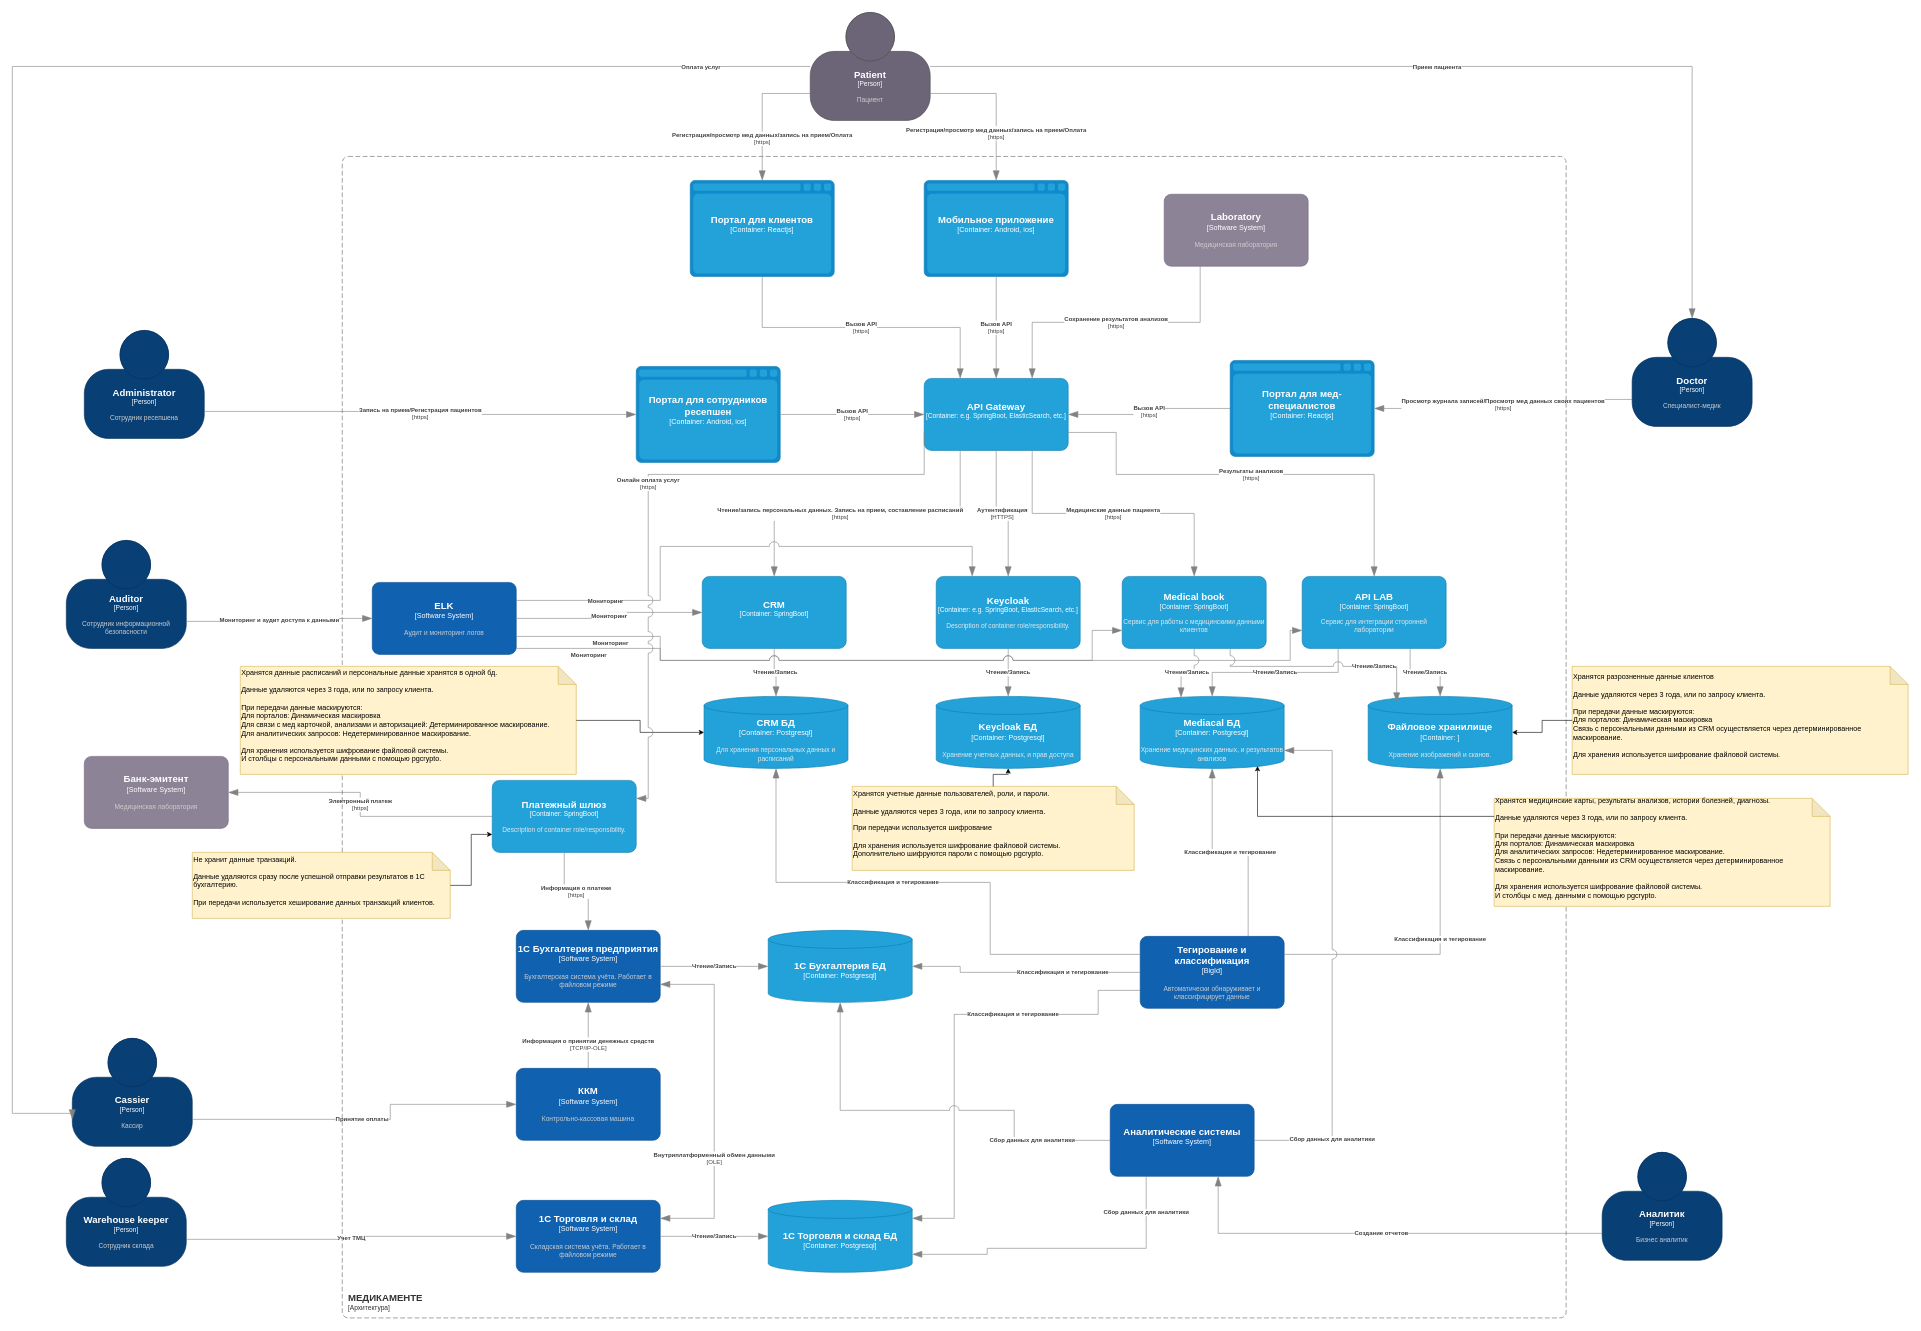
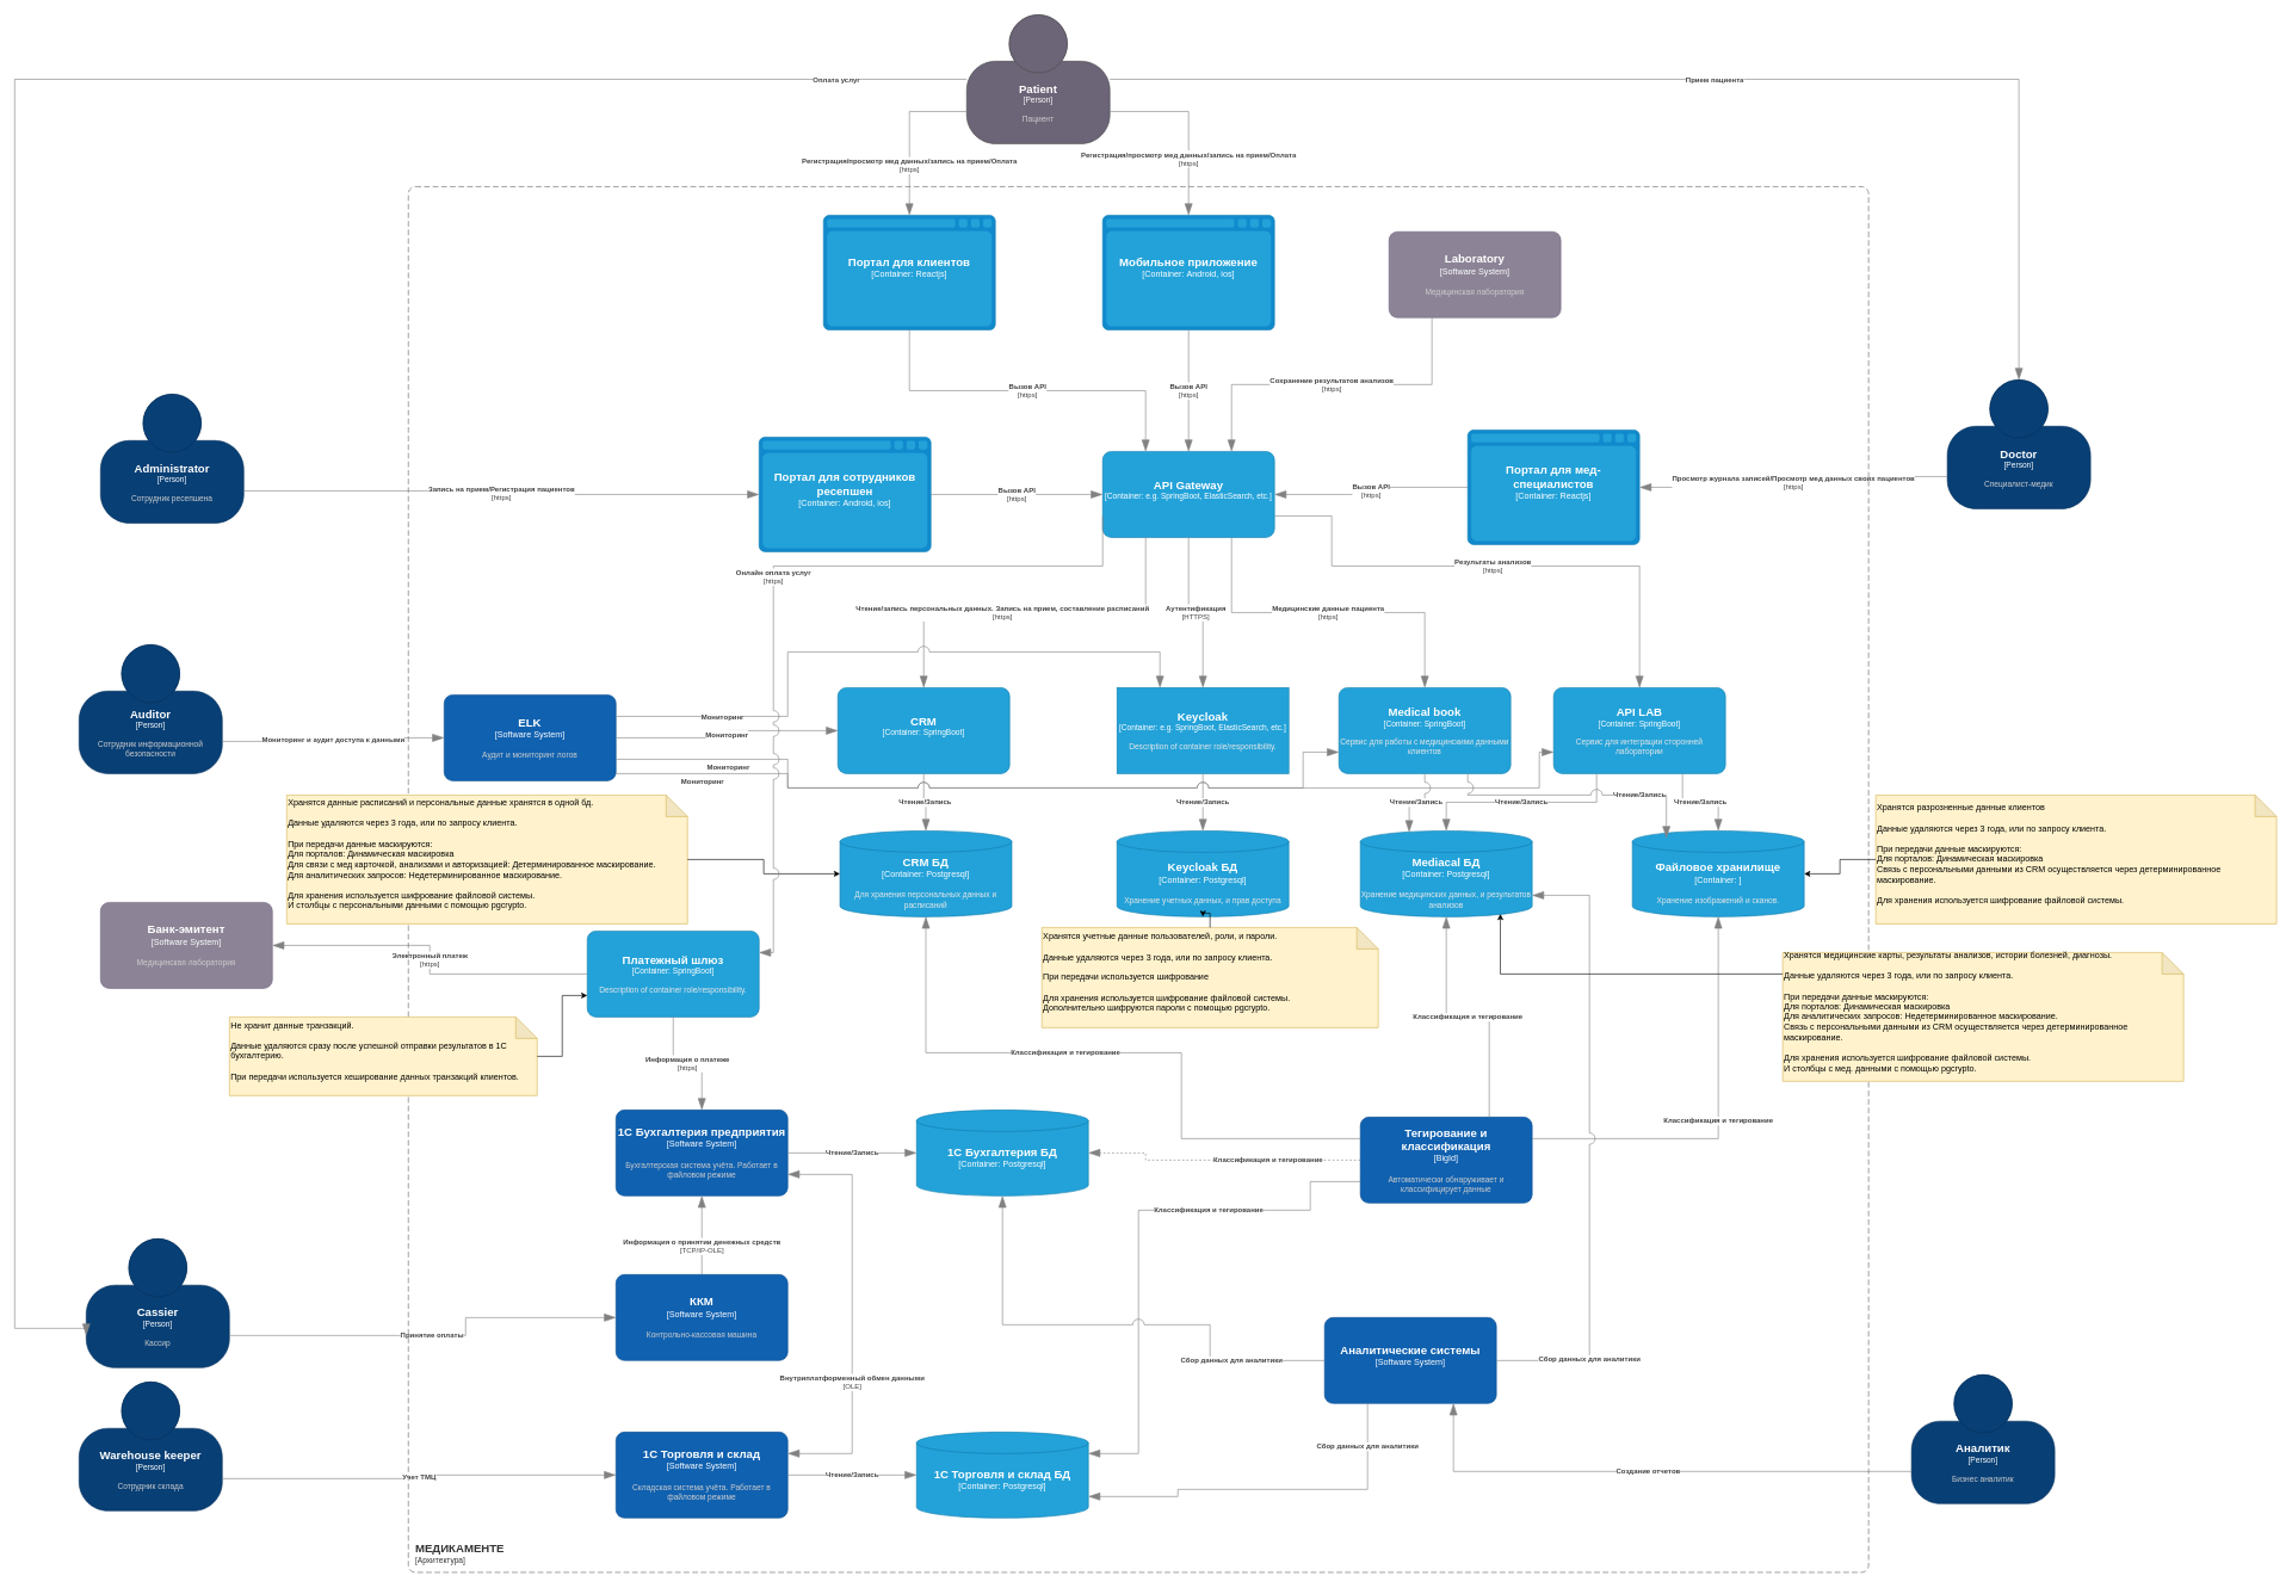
- <mxCell id="16" value="&lt;font style=&quot;font-size: 16px&quot;&gt;&lt;b&gt;Keycloak&lt;/b&gt;&lt;/font&gt;&lt;div&gt;[Container: e.g. SpringBoot, ElasticSearch, etc.]&lt;/div&gt;&lt;br&gt;&lt;div&gt;&lt;font style=&quot;font-size: 11px&quot;&gt;&lt;font color=&quot;#E6E6E6&quot;&gt;Description of container role/responsibility.&lt;/font&gt;&lt;/div&gt;" style="rounded=1;whiteSpace=wrap;html=1;fontSize=11;labelBackgroundColor=none;fillColor=#23A2D9;fontColor=#ffffff;align=center;arcSize=10;strokeColor=#0E7DAD;metaEdit=1;resizable=0;points=[[0.25,0,0],[0.5,0,0],[0.75,0,0],[1,0.25,0],[1,0.5,0],[1,0.75,0],[0.75,1,0],[0.5,1,0],[0.25,1,0],[0,0.75,0],[0,0.5,0],[0,0.25,0]];" vertex="1" parent="1"><mxGeometry x="1560" y="960" width="240" height="120" as="geometry" /></mxCell>
+ <mxCell id="16" value="&lt;font style=&quot;font-size: 16px&quot;&gt;&lt;b&gt;Keycloak&lt;/b&gt;&lt;/font&gt;&lt;div&gt;[Container: e.g. SpringBoot, ElasticSearch, etc.]&lt;/div&gt;&lt;br&gt;&lt;div&gt;&lt;font style=&quot;font-size: 11px&quot;&gt;&lt;font color=&quot;#E6E6E6&quot;&gt;Description of container role/responsibility.&lt;/font&gt;&lt;/div&gt;" style="whiteSpace=wrap;html=1;fontSize=11;labelBackgroundColor=none;fillColor=#23A2D9;fontColor=#ffffff;align=center;arcSize=10;strokeColor=#0E7DAD;metaEdit=1;resizable=0;points=[[0.25,0,0],[0.5,0,0],[0.75,0,0],[1,0.25,0],[1,0.5,0],[1,0.75,0],[0.75,1,0],[0.5,1,0],[0.25,1,0],[0,0.75,0],[0,0.5,0],[0,0.25,0]];rounded=0;" vertex="1" parent="1"><mxGeometry x="1560" y="960" width="240" height="120" as="geometry" /></mxCell>
- <mxCell id="79" value="Хранятся учетные данные пользователей, роли, и пароли.&lt;br&gt;&lt;div&gt;&lt;br&gt;&lt;div&gt;Данные удаляются через 3 года, или по запросу клиента.&lt;/div&gt;&lt;div&gt;&lt;br&gt;&lt;/div&gt;&lt;div&gt;При передачи используется шифрование&lt;/div&gt;&lt;/div&gt;&lt;div&gt;&lt;br&gt;&lt;/div&gt;&lt;div&gt;Для хранения используется шифрование файловой системы.&lt;/div&gt;&lt;div&gt;Дополнительно шифруются пароли с помощью&amp;nbsp;&lt;span style=&quot;background-color: transparent; color: light-dark(rgb(0, 0, 0), rgb(255, 255, 255));&quot;&gt;pgcrypto&lt;/span&gt;&lt;span style=&quot;background-color: transparent; color: light-dark(rgb(0, 0, 0), rgb(255, 255, 255));&quot;&gt;.&lt;/span&gt;&lt;/div&gt;&lt;div&gt;&lt;br&gt;&lt;/div&gt;" style="shape=note;whiteSpace=wrap;html=1;backgroundOutline=1;darkOpacity=0.05;align=left;fillColor=#fff2cc;strokeColor=#d6b656;" vertex="1" parent="1"><mxGeometry x="1420" y="1310" width="470" height="140" as="geometry" /></mxCell>
+ <mxCell id="79" value="Хранятся учетные данные пользователей, роли, и пароли.&lt;br&gt;&lt;div&gt;&lt;br&gt;&lt;div&gt;Данные удаляются через 3 года, или по запросу клиента.&lt;/div&gt;&lt;div&gt;&lt;br&gt;&lt;/div&gt;&lt;div&gt;При передачи используется шифрование&lt;/div&gt;&lt;/div&gt;&lt;div&gt;&lt;br&gt;&lt;/div&gt;&lt;div&gt;Для хранения используется шифрование файловой системы.&lt;/div&gt;&lt;div&gt;Дополнительно шифруются пароли с помощью&amp;nbsp;&lt;span style=&quot;background-color: transparent; color: light-dark(rgb(0, 0, 0), rgb(255, 255, 255));&quot;&gt;pgcrypto&lt;/span&gt;&lt;span style=&quot;background-color: transparent; color: light-dark(rgb(0, 0, 0), rgb(255, 255, 255));&quot;&gt;.&lt;/span&gt;&lt;/div&gt;&lt;div&gt;&lt;br&gt;&lt;/div&gt;" style="shape=note;whiteSpace=wrap;html=1;backgroundOutline=1;darkOpacity=0.05;align=left;fillColor=#fff2cc;strokeColor=#d6b656;" vertex="1" parent="1"><mxGeometry x="1455" y="1295" width="470" height="140" as="geometry" /></mxCell>
- <mxCell id="69" value="&lt;div style=&quot;text-align: left&quot;&gt;&lt;div style=&quot;text-align: center&quot;&gt;&lt;b&gt;Классификация и тегирование&lt;/b&gt;&lt;/div&gt;" style="endArrow=blockThin;html=1;fontSize=10;fontColor=#404040;strokeWidth=1;endFill=1;strokeColor=#828282;elbow=vertical;metaEdit=1;endSize=14;startSize=14;jumpStyle=arc;jumpSize=16;rounded=0;edgeStyle=orthogonalEdgeStyle;entryX=1;entryY=0.5;entryDx=0;entryDy=0;entryPerimeter=0;exitX=0;exitY=0.5;exitDx=0;exitDy=0;exitPerimeter=0;" edge="1" parent="1" source="27" target="14"><mxGeometry x="-0.333" width="240" relative="1" as="geometry"><mxPoint x="2127" y="1980" as="sourcePoint" /><mxPoint x="1520" y="1670" as="targetPoint" /><Array as="points"><mxPoint x="1600" y="1620" /><mxPoint x="1600" y="1610" /></Array><mxPoint x="1" as="offset" /></mxGeometry></mxCell>
+ <mxCell id="69" value="&lt;div style=&quot;text-align: left&quot;&gt;&lt;div style=&quot;text-align: center&quot;&gt;&lt;b&gt;Классификация и тегирование&lt;/b&gt;&lt;/div&gt;" style="endArrow=blockThin;html=1;fontSize=10;fontColor=#404040;strokeWidth=1;endFill=1;strokeColor=#828282;elbow=vertical;metaEdit=1;endSize=14;startSize=14;jumpStyle=arc;jumpSize=16;rounded=0;edgeStyle=orthogonalEdgeStyle;entryX=1;entryY=0.5;entryDx=0;entryDy=0;entryPerimeter=0;exitX=0;exitY=0.5;exitDx=0;exitDy=0;exitPerimeter=0;dashed=1;" edge="1" parent="1" source="27" target="14"><mxGeometry x="-0.333" width="240" relative="1" as="geometry"><mxPoint x="2127" y="1980" as="sourcePoint" /><mxPoint x="1520" y="1670" as="targetPoint" /><Array as="points"><mxPoint x="1600" y="1620" /><mxPoint x="1600" y="1610" /></Array><mxPoint x="1" as="offset" /></mxGeometry></mxCell>
